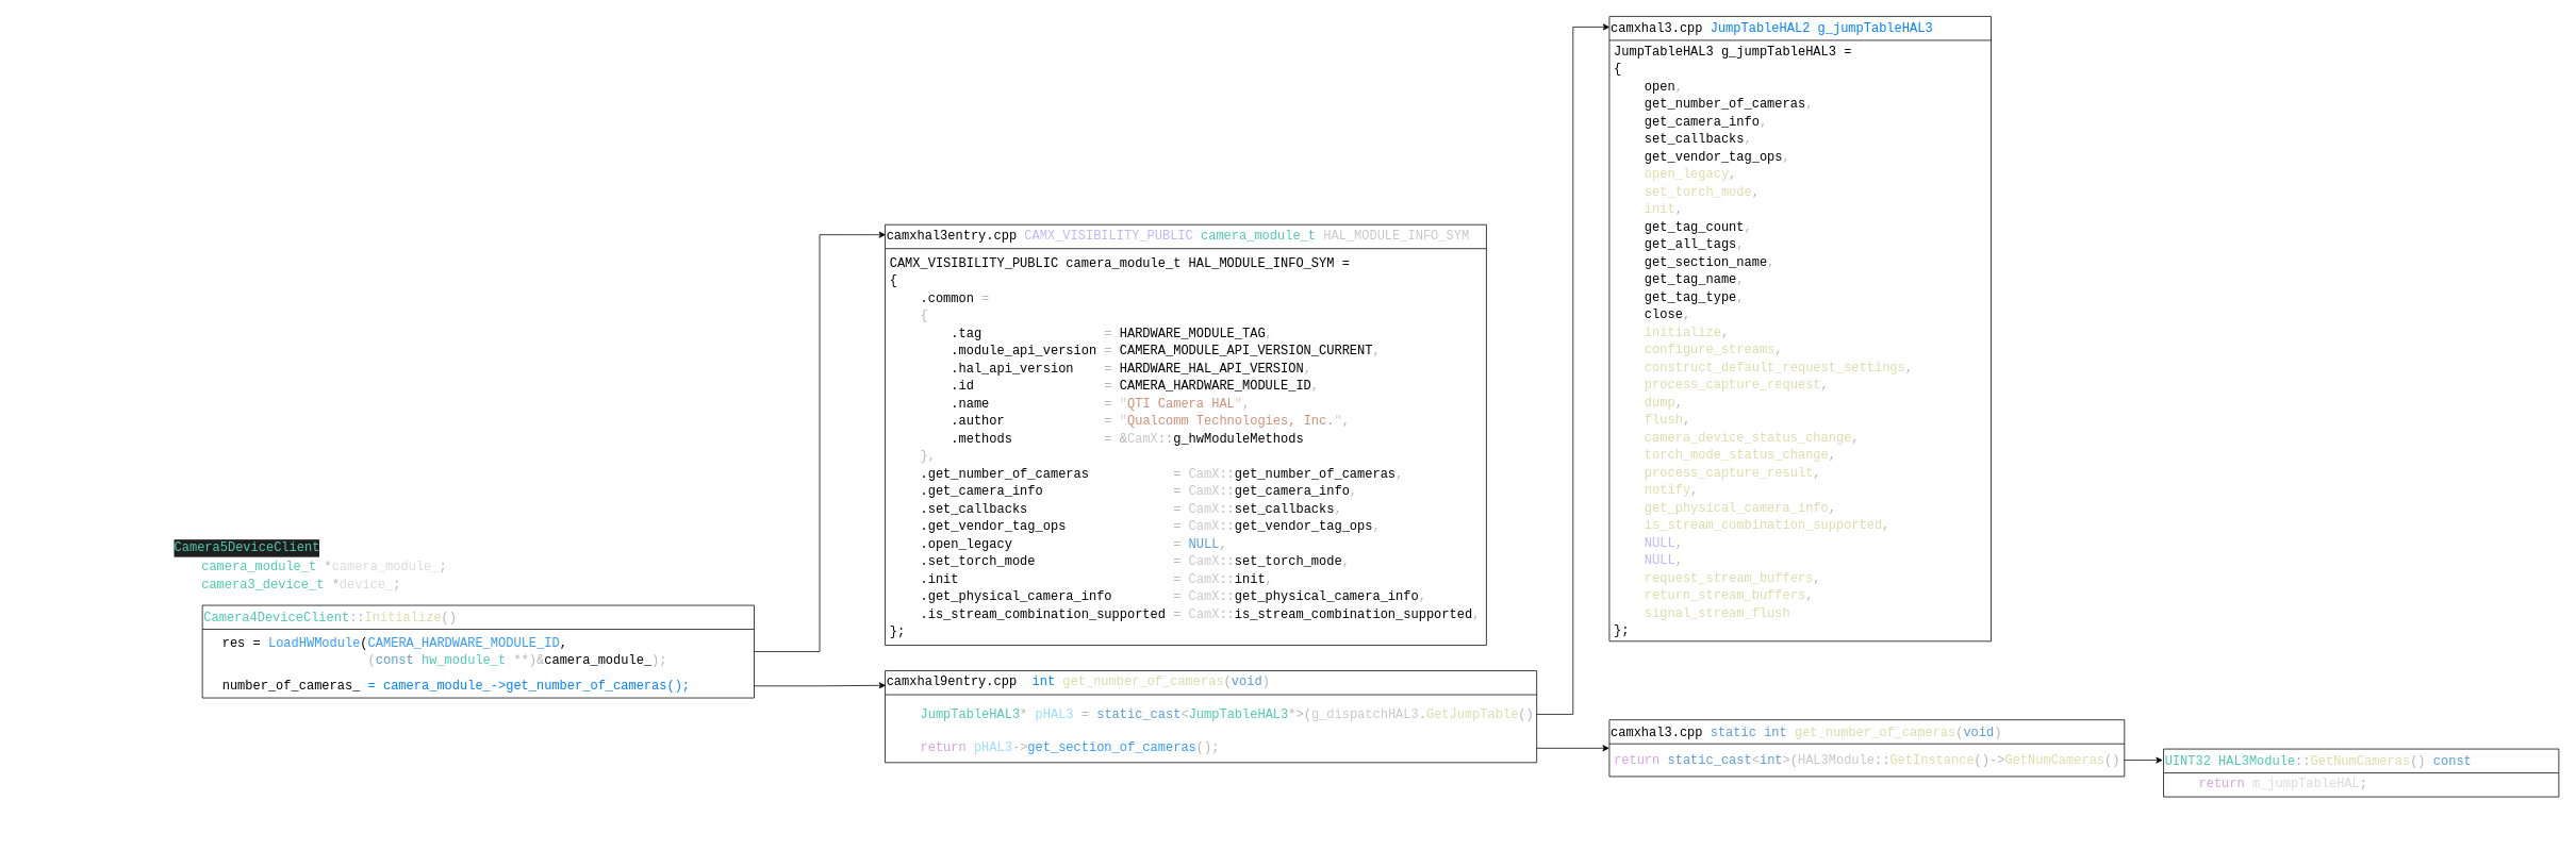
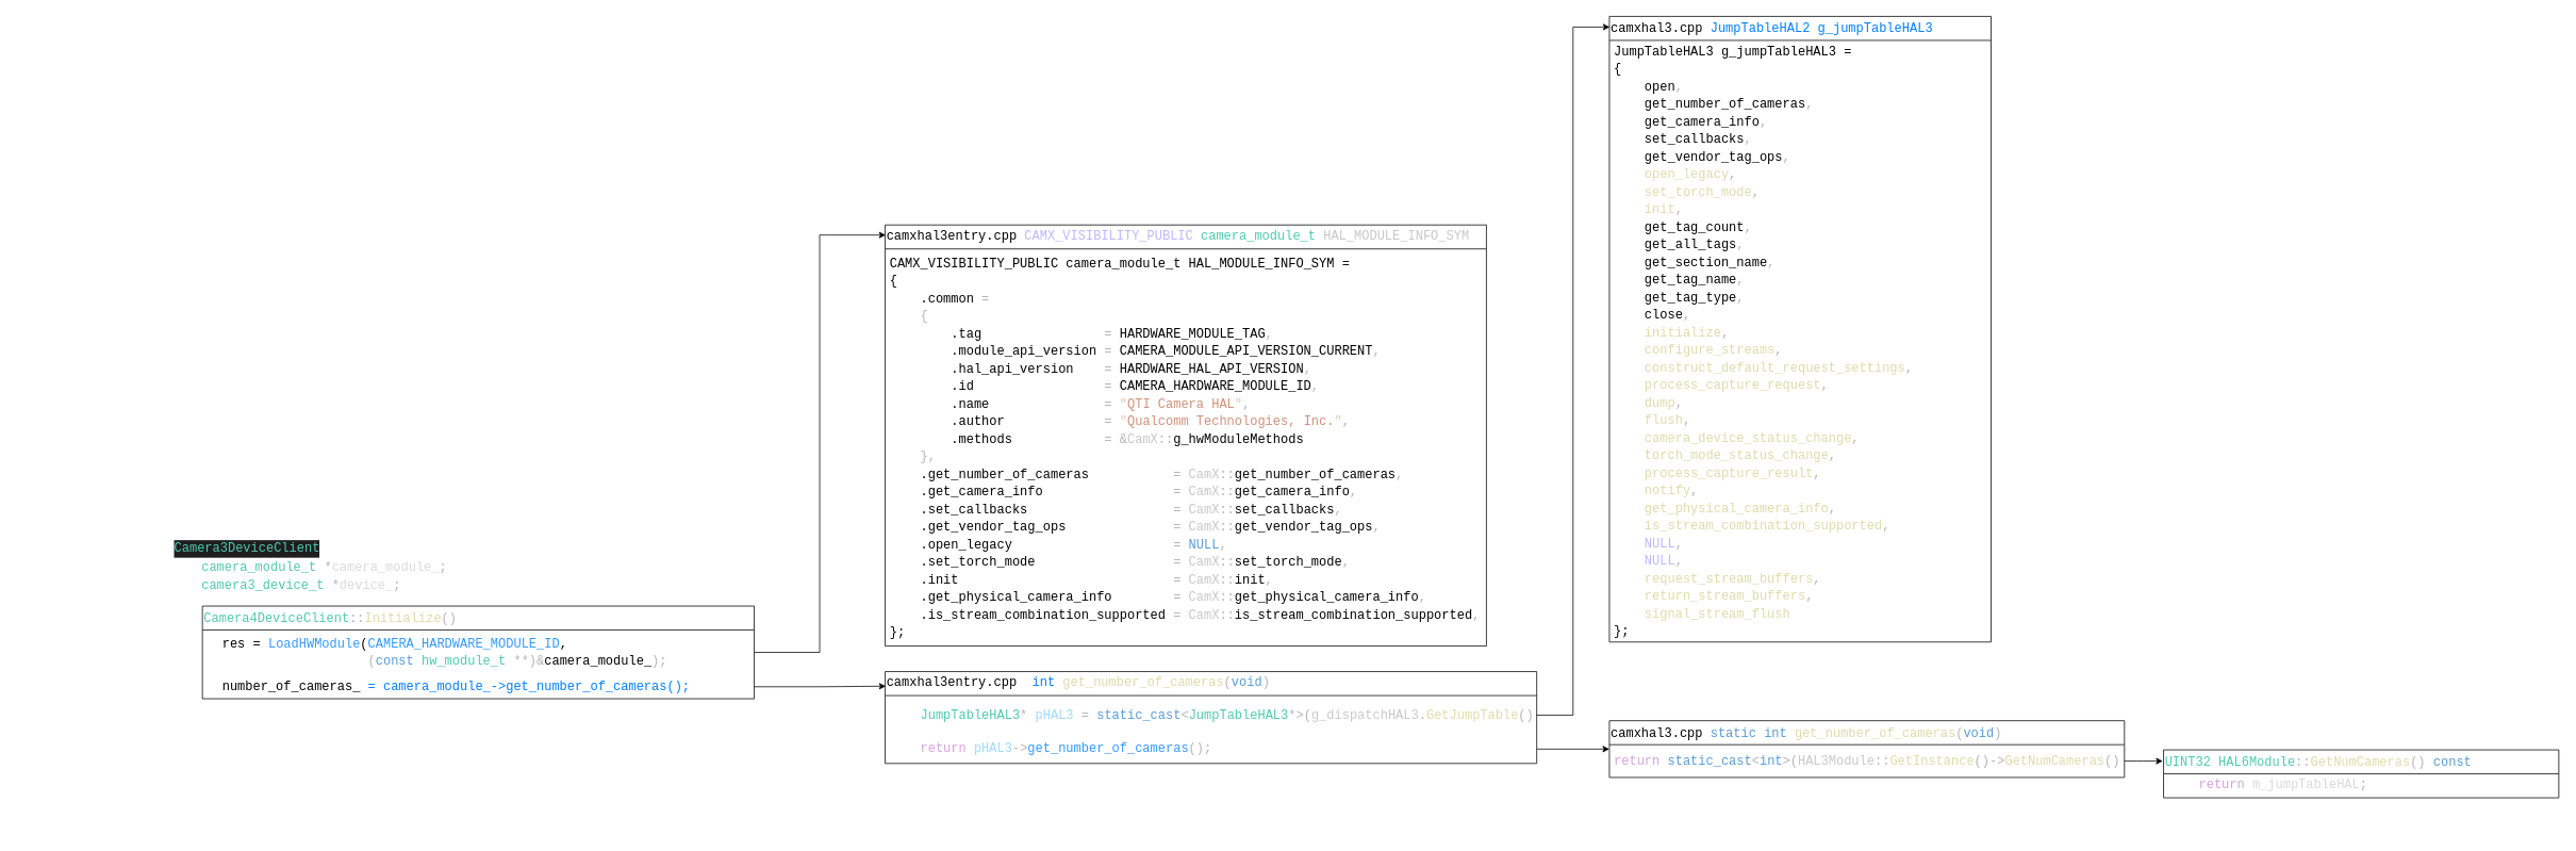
- <mxCell id="8" value="&lt;div style=&quot;color: #dadada;background-color: #1e1e1e;font-family: Consolas, 'Courier New', monospace;font-weight: normal;font-size: 16px;line-height: 22px;white-space: pre;&quot;&gt;&lt;div&gt;&lt;span style=&quot;color: #4ec9b0;&quot;&gt;Camera5DeviceClient&lt;/span&gt;&lt;/div&gt;&lt;/div&gt;" style="text;whiteSpace=wrap;html=1;" vertex="1" parent="1"><mxGeometry x="216.005" y="668.999" width="195" height="44" as="geometry" /></mxCell>
+ <mxCell id="8" value="&lt;div style=&quot;color: #dadada;background-color: #1e1e1e;font-family: Consolas, 'Courier New', monospace;font-weight: normal;font-size: 16px;line-height: 22px;white-space: pre;&quot;&gt;&lt;div&gt;&lt;span style=&quot;color: #4ec9b0;&quot;&gt;Camera3DeviceClient&lt;/span&gt;&lt;/div&gt;&lt;/div&gt;" style="text;whiteSpace=wrap;html=1;" vertex="1" parent="1"><mxGeometry x="216.005" y="668.999" width="195" height="44" as="geometry" /></mxCell>
- <mxCell id="11" value="&lt;span&gt;&lt;span&gt;&lt;font face=&quot;Consolas, Courier New, monospace&quot;&gt;&lt;span style=&quot;font-size: 16px; white-space: pre;&quot;&gt;&lt;font style=&quot;color: rgb(0, 0, 0);&quot;&gt;camxhal9entry.cpp  &lt;/font&gt;&lt;/span&gt;&lt;/font&gt;&lt;font style=&quot;color: rgb(0, 127, 255);&quot; face=&quot;Consolas, Courier New, monospace&quot;&gt;&lt;span style=&quot;font-size: 16px; white-space: pre;&quot;&gt;int&lt;/span&gt;&lt;/font&gt;&lt;/span&gt;&lt;span style=&quot;color: rgb(218, 218, 218); font-family: Consolas, &amp;quot;Courier New&amp;quot;, monospace; font-size: 16px; white-space: pre;&quot;&gt; &lt;/span&gt;&lt;span style=&quot;font-family: Consolas, &amp;quot;Courier New&amp;quot;, monospace; font-size: 16px; white-space: pre; color: rgb(220, 220, 170);&quot;&gt;get_number_of_cameras&lt;/span&gt;&lt;span style=&quot;font-family: Consolas, &amp;quot;Courier New&amp;quot;, monospace; font-size: 16px; white-space: pre; color: rgb(180, 180, 180);&quot;&gt;(&lt;/span&gt;&lt;span style=&quot;font-family: Consolas, &amp;quot;Courier New&amp;quot;, monospace; font-size: 16px; white-space: pre; color: rgb(86, 156, 214);&quot;&gt;void&lt;/span&gt;&lt;span style=&quot;font-family: Consolas, &amp;quot;Courier New&amp;quot;, monospace; font-size: 16px; white-space: pre; color: rgb(180, 180, 180);&quot;&gt;)&lt;/span&gt;&lt;/span&gt;" style="swimlane;fontStyle=0;childLayout=stackLayout;horizontal=1;startSize=30;horizontalStack=0;resizeParent=1;resizeParentMax=0;resizeLast=0;collapsible=1;marginBottom=0;whiteSpace=wrap;html=1;align=left;" vertex="1" parent="1"><mxGeometry x="1108" y="840" width="816" height="115" as="geometry"><mxRectangle x="254" y="-280" width="475" height="31" as="alternateBounds" /></mxGeometry></mxCell>
+ <mxCell id="11" value="&lt;span&gt;&lt;span&gt;&lt;font face=&quot;Consolas, Courier New, monospace&quot;&gt;&lt;span style=&quot;font-size: 16px; white-space: pre;&quot;&gt;&lt;font style=&quot;color: rgb(0, 0, 0);&quot;&gt;camxhal3entry.cpp  &lt;/font&gt;&lt;/span&gt;&lt;/font&gt;&lt;font style=&quot;color: rgb(0, 127, 255);&quot; face=&quot;Consolas, Courier New, monospace&quot;&gt;&lt;span style=&quot;font-size: 16px; white-space: pre;&quot;&gt;int&lt;/span&gt;&lt;/font&gt;&lt;/span&gt;&lt;span style=&quot;color: rgb(218, 218, 218); font-family: Consolas, &amp;quot;Courier New&amp;quot;, monospace; font-size: 16px; white-space: pre;&quot;&gt; &lt;/span&gt;&lt;span style=&quot;font-family: Consolas, &amp;quot;Courier New&amp;quot;, monospace; font-size: 16px; white-space: pre; color: rgb(220, 220, 170);&quot;&gt;get_number_of_cameras&lt;/span&gt;&lt;span style=&quot;font-family: Consolas, &amp;quot;Courier New&amp;quot;, monospace; font-size: 16px; white-space: pre; color: rgb(180, 180, 180);&quot;&gt;(&lt;/span&gt;&lt;span style=&quot;font-family: Consolas, &amp;quot;Courier New&amp;quot;, monospace; font-size: 16px; white-space: pre; color: rgb(86, 156, 214);&quot;&gt;void&lt;/span&gt;&lt;span style=&quot;font-family: Consolas, &amp;quot;Courier New&amp;quot;, monospace; font-size: 16px; white-space: pre; color: rgb(180, 180, 180);&quot;&gt;)&lt;/span&gt;&lt;/span&gt;" style="swimlane;fontStyle=0;childLayout=stackLayout;horizontal=1;startSize=30;horizontalStack=0;resizeParent=1;resizeParentMax=0;resizeLast=0;collapsible=1;marginBottom=0;whiteSpace=wrap;html=1;align=left;" vertex="1" parent="1"><mxGeometry x="1108" y="840" width="816" height="115" as="geometry"><mxRectangle x="254" y="-280" width="475" height="31" as="alternateBounds" /></mxGeometry></mxCell>
- <mxCell id="13" value="&lt;span style=&quot;font-family: Consolas, &amp;quot;Courier New&amp;quot;, monospace; font-size: 16px; white-space: pre; color: rgb(216, 160, 223);&quot;&gt;&lt;font color=&quot;#3399ff&quot;&gt;    &lt;/font&gt;&lt;/span&gt;&lt;span style=&quot;font-family: Consolas, &amp;quot;Courier New&amp;quot;, monospace; font-size: 16px; white-space: pre; color: rgb(216, 160, 223);&quot;&gt;return&lt;/span&gt;&lt;font style=&quot;font-family: Consolas, &amp;quot;Courier New&amp;quot;, monospace; font-size: 16px; white-space: pre; color: rgb(51, 153, 255);&quot;&gt; &lt;/font&gt;&lt;span style=&quot;font-family: Consolas, &amp;quot;Courier New&amp;quot;, monospace; font-size: 16px; white-space: pre; color: rgb(156, 220, 254);&quot;&gt;pHAL3&lt;/span&gt;&lt;span style=&quot;font-family: Consolas, &amp;quot;Courier New&amp;quot;, monospace; font-size: 16px; white-space: pre; color: rgb(180, 180, 180);&quot;&gt;-&amp;gt;&lt;/span&gt;&lt;font style=&quot;font-family: Consolas, &amp;quot;Courier New&amp;quot;, monospace; font-size: 16px; white-space: pre; color: rgb(51, 153, 255);&quot;&gt;get_section_of_cameras&lt;span style=&quot;color: rgb(180, 180, 180);&quot;&gt;();&lt;/span&gt;&lt;/font&gt;" style="text;strokeColor=none;fillColor=none;align=left;verticalAlign=middle;spacingLeft=4;spacingRight=4;overflow=hidden;points=[[0,0.5],[1,0.5]];portConstraint=eastwest;rotatable=0;whiteSpace=wrap;html=1;" vertex="1" parent="11"><mxGeometry y="79" width="816" height="36" as="geometry" /></mxCell>
+ <mxCell id="13" value="&lt;span style=&quot;font-family: Consolas, &amp;quot;Courier New&amp;quot;, monospace; font-size: 16px; white-space: pre; color: rgb(216, 160, 223);&quot;&gt;&lt;font color=&quot;#3399ff&quot;&gt;    &lt;/font&gt;&lt;/span&gt;&lt;span style=&quot;font-family: Consolas, &amp;quot;Courier New&amp;quot;, monospace; font-size: 16px; white-space: pre; color: rgb(216, 160, 223);&quot;&gt;return&lt;/span&gt;&lt;font style=&quot;font-family: Consolas, &amp;quot;Courier New&amp;quot;, monospace; font-size: 16px; white-space: pre; color: rgb(51, 153, 255);&quot;&gt; &lt;/font&gt;&lt;span style=&quot;font-family: Consolas, &amp;quot;Courier New&amp;quot;, monospace; font-size: 16px; white-space: pre; color: rgb(156, 220, 254);&quot;&gt;pHAL3&lt;/span&gt;&lt;span style=&quot;font-family: Consolas, &amp;quot;Courier New&amp;quot;, monospace; font-size: 16px; white-space: pre; color: rgb(180, 180, 180);&quot;&gt;-&amp;gt;&lt;/span&gt;&lt;font style=&quot;font-family: Consolas, &amp;quot;Courier New&amp;quot;, monospace; font-size: 16px; white-space: pre; color: rgb(51, 153, 255);&quot;&gt;get_number_of_cameras&lt;span style=&quot;color: rgb(180, 180, 180);&quot;&gt;();&lt;/span&gt;&lt;/font&gt;" style="text;strokeColor=none;fillColor=none;align=left;verticalAlign=middle;spacingLeft=4;spacingRight=4;overflow=hidden;points=[[0,0.5],[1,0.5]];portConstraint=eastwest;rotatable=0;whiteSpace=wrap;html=1;" vertex="1" parent="11"><mxGeometry y="79" width="816" height="36" as="geometry" /></mxCell>
- <mxCell id="22" value="&lt;div style=&quot;color: rgb(218, 218, 218); font-family: Consolas, &amp;quot;Courier New&amp;quot;, monospace; font-size: 16px; line-height: 22px; white-space: pre;&quot;&gt;&lt;div style=&quot;&quot;&gt;&lt;span&gt;&lt;span style=&quot;color: rgb(78, 201, 176);&quot;&gt;UINT32&lt;/span&gt; &lt;span style=&quot;color: rgb(78, 201, 176);&quot;&gt;HAL3Module&lt;/span&gt;&lt;span style=&quot;color: rgb(180, 180, 180);&quot;&gt;::&lt;/span&gt;&lt;span style=&quot;color: rgb(220, 220, 170);&quot;&gt;GetNumCameras&lt;/span&gt;&lt;span style=&quot;color: rgb(180, 180, 180);&quot;&gt;()&lt;/span&gt; &lt;span style=&quot;color: rgb(86, 156, 214);&quot;&gt;const&lt;/span&gt;&lt;/span&gt;&lt;/div&gt;&lt;/div&gt;" style="swimlane;fontStyle=0;childLayout=stackLayout;horizontal=1;startSize=30;horizontalStack=0;resizeParent=1;resizeParentMax=0;resizeLast=0;collapsible=1;marginBottom=0;whiteSpace=wrap;html=1;align=left;" vertex="1" parent="1"><mxGeometry x="2709" y="938" width="495" height="60" as="geometry" /></mxCell>
+ <mxCell id="22" value="&lt;div style=&quot;color: rgb(218, 218, 218); font-family: Consolas, &amp;quot;Courier New&amp;quot;, monospace; font-size: 16px; line-height: 22px; white-space: pre;&quot;&gt;&lt;div style=&quot;&quot;&gt;&lt;span&gt;&lt;span style=&quot;color: rgb(78, 201, 176);&quot;&gt;UINT32&lt;/span&gt; &lt;span style=&quot;color: rgb(78, 201, 176);&quot;&gt;HAL6Module&lt;/span&gt;&lt;span style=&quot;color: rgb(180, 180, 180);&quot;&gt;::&lt;/span&gt;&lt;span style=&quot;color: rgb(220, 220, 170);&quot;&gt;GetNumCameras&lt;/span&gt;&lt;span style=&quot;color: rgb(180, 180, 180);&quot;&gt;()&lt;/span&gt; &lt;span style=&quot;color: rgb(86, 156, 214);&quot;&gt;const&lt;/span&gt;&lt;/span&gt;&lt;/div&gt;&lt;/div&gt;" style="swimlane;fontStyle=0;childLayout=stackLayout;horizontal=1;startSize=30;horizontalStack=0;resizeParent=1;resizeParentMax=0;resizeLast=0;collapsible=1;marginBottom=0;whiteSpace=wrap;html=1;align=left;" vertex="1" parent="1"><mxGeometry x="2709" y="938" width="495" height="60" as="geometry" /></mxCell>
